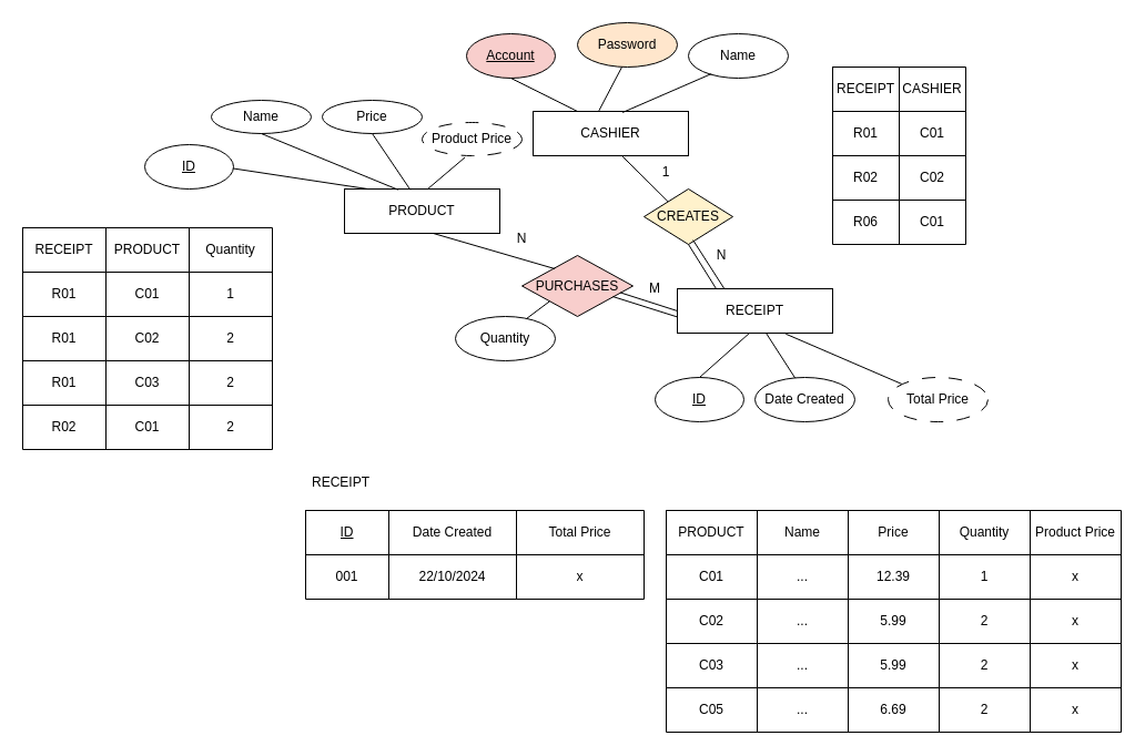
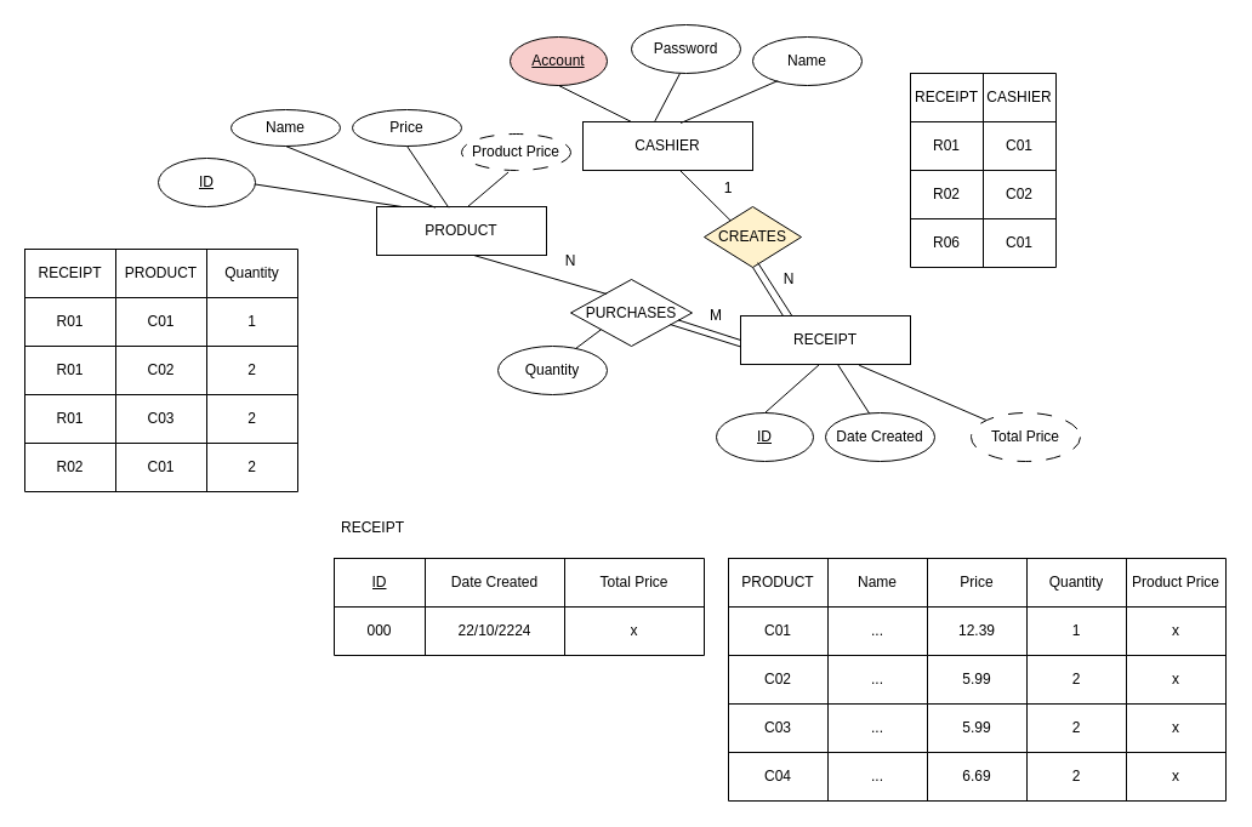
- <mxCell id="4" value="Password" style="ellipse;whiteSpace=wrap;html=1;fillColor=#ffe6cc;" vertex="1" parent="1"><mxGeometry x="520" y="20" width="90" height="40" as="geometry" /></mxCell>
+ <mxCell id="4" value="Password" style="ellipse;whiteSpace=wrap;html=1;" vertex="1" parent="1"><mxGeometry x="520" y="20" width="90" height="40" as="geometry" /></mxCell>
- <mxCell id="17" value="PURCHASES" style="rhombus;whiteSpace=wrap;html=1;fillColor=#f8cecc;" vertex="1" parent="1"><mxGeometry x="470" y="230" width="100" height="55" as="geometry" /></mxCell>
+ <mxCell id="17" value="PURCHASES" style="rhombus;whiteSpace=wrap;html=1;" vertex="1" parent="1"><mxGeometry x="470" y="230" width="100" height="55" as="geometry" /></mxCell>
- <mxCell id="77" value="001" style="shape=partialRectangle;html=1;whiteSpace=wrap;connectable=0;strokeColor=inherit;overflow=hidden;fillColor=none;top=0;left=0;bottom=0;right=0;pointerEvents=1;" vertex="1" parent="76"><mxGeometry width="75" height="40" as="geometry"><mxRectangle width="75" height="40" as="alternateBounds" /></mxGeometry></mxCell>
+ <mxCell id="77" value="000" style="shape=partialRectangle;html=1;whiteSpace=wrap;connectable=0;strokeColor=inherit;overflow=hidden;fillColor=none;top=0;left=0;bottom=0;right=0;pointerEvents=1;" vertex="1" parent="76"><mxGeometry width="75" height="40" as="geometry"><mxRectangle width="75" height="40" as="alternateBounds" /></mxGeometry></mxCell>
- <mxCell id="78" value="22/10/2024" style="shape=partialRectangle;html=1;whiteSpace=wrap;connectable=0;strokeColor=inherit;overflow=hidden;fillColor=none;top=0;left=0;bottom=0;right=0;pointerEvents=1;" vertex="1" parent="76"><mxGeometry x="75" width="115" height="40" as="geometry"><mxRectangle width="115" height="40" as="alternateBounds" /></mxGeometry></mxCell>
+ <mxCell id="78" value="22/10/2224" style="shape=partialRectangle;html=1;whiteSpace=wrap;connectable=0;strokeColor=inherit;overflow=hidden;fillColor=none;top=0;left=0;bottom=0;right=0;pointerEvents=1;" vertex="1" parent="76"><mxGeometry x="75" width="115" height="40" as="geometry"><mxRectangle width="115" height="40" as="alternateBounds" /></mxGeometry></mxCell>
- <mxCell id="109" value="C05" style="shape=partialRectangle;html=1;whiteSpace=wrap;connectable=0;strokeColor=inherit;overflow=hidden;fillColor=none;top=0;left=0;bottom=0;right=0;pointerEvents=1;" vertex="1" parent="108"><mxGeometry width="82" height="40" as="geometry"><mxRectangle width="82" height="40" as="alternateBounds" /></mxGeometry></mxCell>
+ <mxCell id="109" value="C04" style="shape=partialRectangle;html=1;whiteSpace=wrap;connectable=0;strokeColor=inherit;overflow=hidden;fillColor=none;top=0;left=0;bottom=0;right=0;pointerEvents=1;" vertex="1" parent="108"><mxGeometry width="82" height="40" as="geometry"><mxRectangle width="82" height="40" as="alternateBounds" /></mxGeometry></mxCell>
